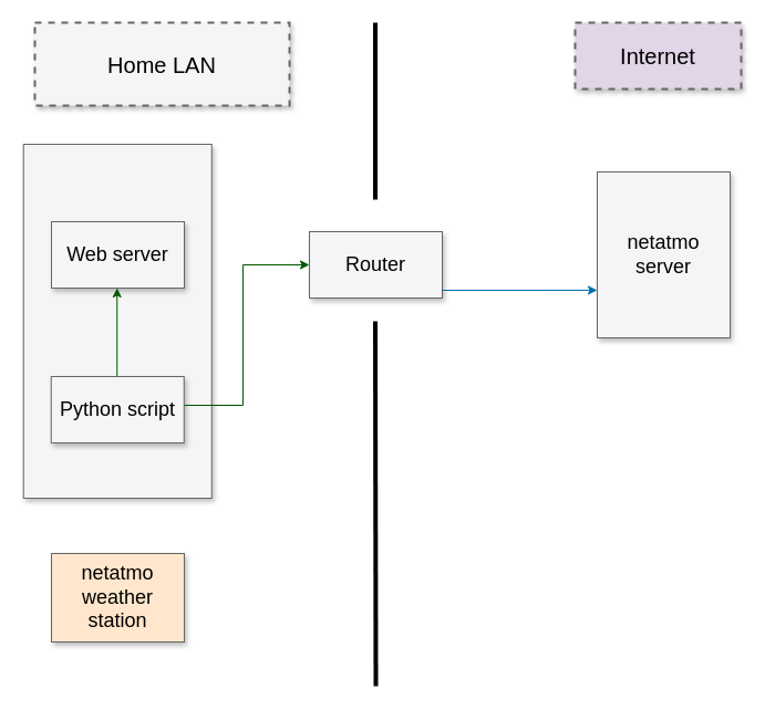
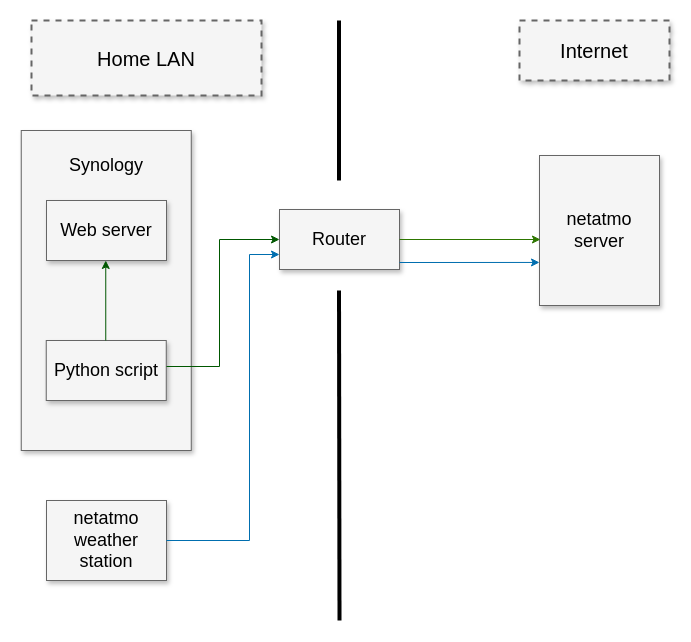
- <mxCell id="13" value="Internet" style="whiteSpace=wrap;html=1;shadow=1;fontSize=20;fillColor=#e1d5e7;strokeColor=#666666;strokeWidth=2;dashed=1;" vertex="1" parent="1"><mxGeometry x="519" y="20" width="150" height="60" as="geometry" /></mxCell>
+ <mxCell id="13" value="Internet" style="whiteSpace=wrap;html=1;shadow=1;fontSize=20;fillColor=#f5f5f5;strokeColor=#666666;strokeWidth=2;dashed=1;" vertex="1" parent="1"><mxGeometry x="519" y="20" width="150" height="60" as="geometry" /></mxCell>
+ <mxCell id="10" value="&lt;font style=&quot;font-size: 18px;&quot;&gt;Synology&lt;/font&gt;" style="text;html=1;strokeColor=none;fillColor=none;align=center;verticalAlign=middle;whiteSpace=wrap;rounded=0;" vertex="1" parent="1"><mxGeometry x="76" y="150" width="60" height="30" as="geometry" /></mxCell>
+ <mxCell id="18" value="" style="endArrow=classic;html=1;rounded=0;exitX=1;exitY=0.5;exitDx=0;exitDy=0;entryX=0.008;entryY=0.56;entryDx=0;entryDy=0;entryPerimeter=0;fillColor=#60a917;strokeColor=#2D7600;" edge="1" parent="1" source="8" target="14"><mxGeometry width="50" height="50" relative="1" as="geometry"><mxPoint x="506" y="120" as="sourcePoint" /><mxPoint x="369" y="121.98" as="targetPoint" /></mxGeometry></mxCell>
+ <mxCell id="16" value="" style="endArrow=classic;html=1;rounded=0;entryX=0;entryY=0.75;entryDx=0;entryDy=0;exitX=1;exitY=0.5;exitDx=0;exitDy=0;strokeColor=#006EAF;fillColor=#1ba1e2;" edge="1" parent="1" source="15" target="8"><mxGeometry width="50" height="50" relative="1" as="geometry"><mxPoint x="79" y="320" as="sourcePoint" /><mxPoint x="129" y="270" as="targetPoint" /><Array as="points"><mxPoint x="249" y="540" /><mxPoint x="249" y="254" /></Array></mxGeometry></mxCell>
- <mxCell id="15" value="netatmo weather station" style="whiteSpace=wrap;html=1;shadow=1;fontSize=18;fillColor=#ffe6cc;strokeColor=#666666;" vertex="1" parent="1"><mxGeometry x="46" y="500" width="120" height="80" as="geometry" /></mxCell>
+ <mxCell id="15" value="netatmo weather station" style="whiteSpace=wrap;html=1;shadow=1;fontSize=18;fillColor=#f5f5f5;strokeColor=#666666;" vertex="1" parent="1"><mxGeometry x="46" y="500" width="120" height="80" as="geometry" /></mxCell>
